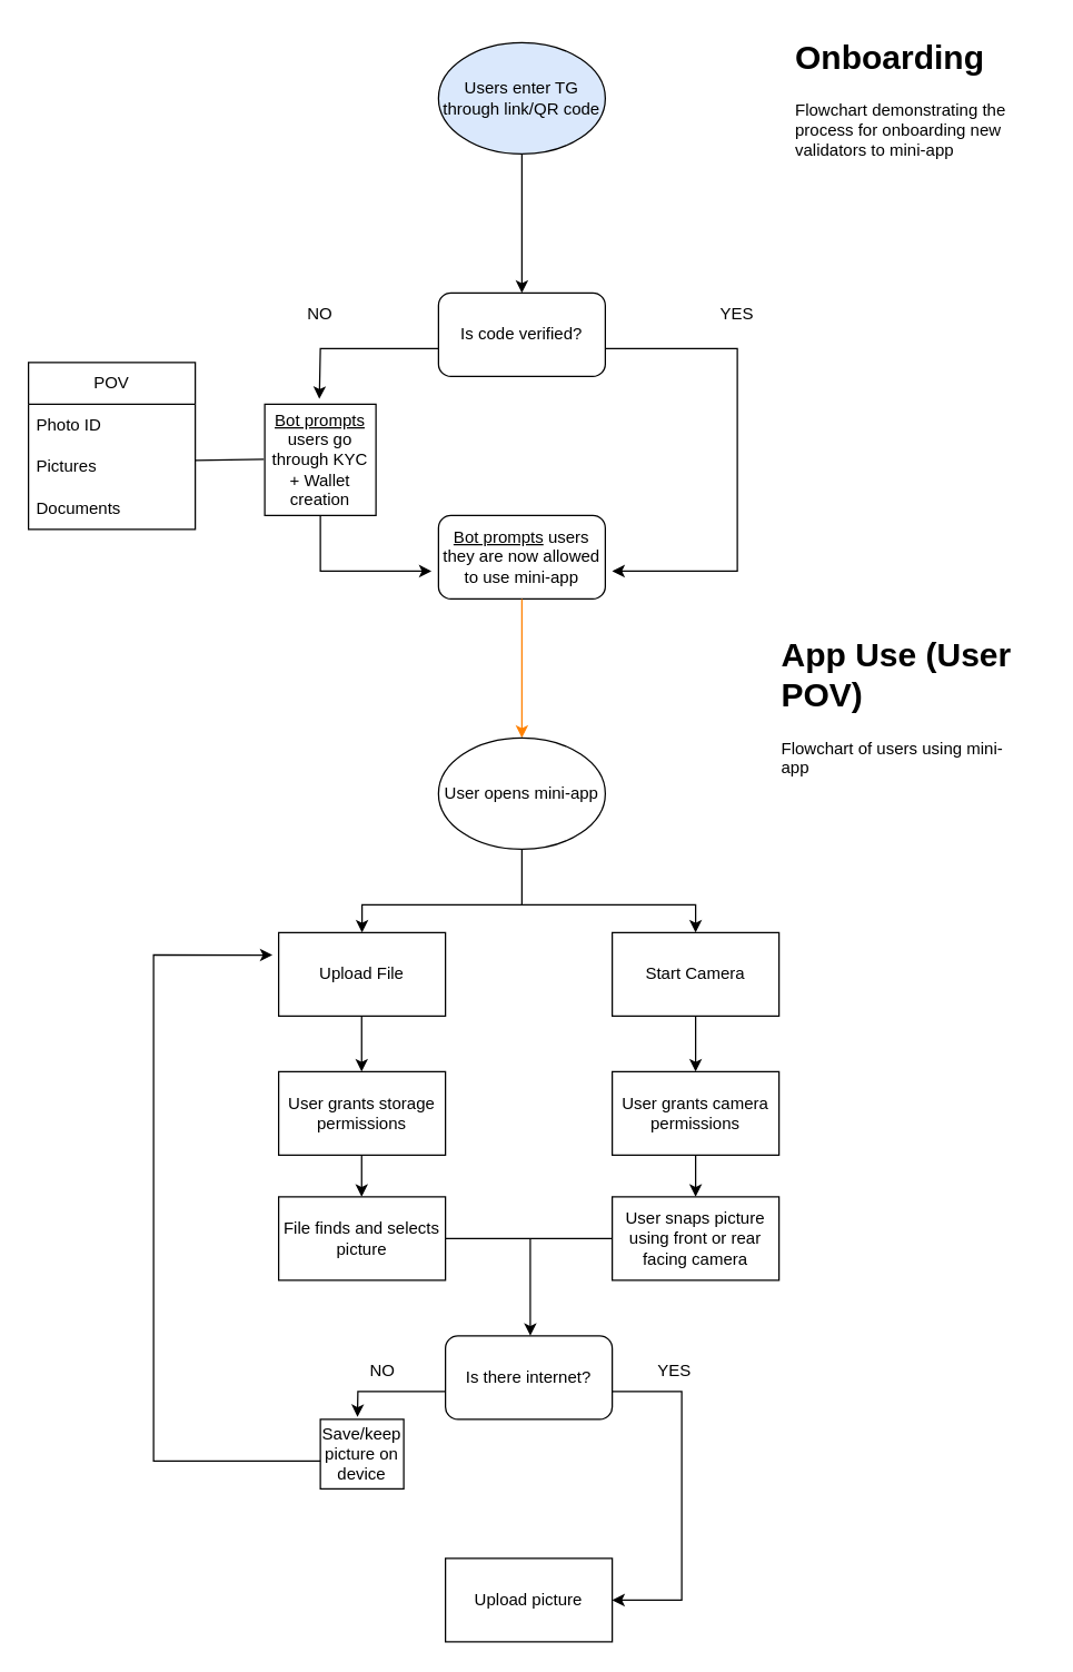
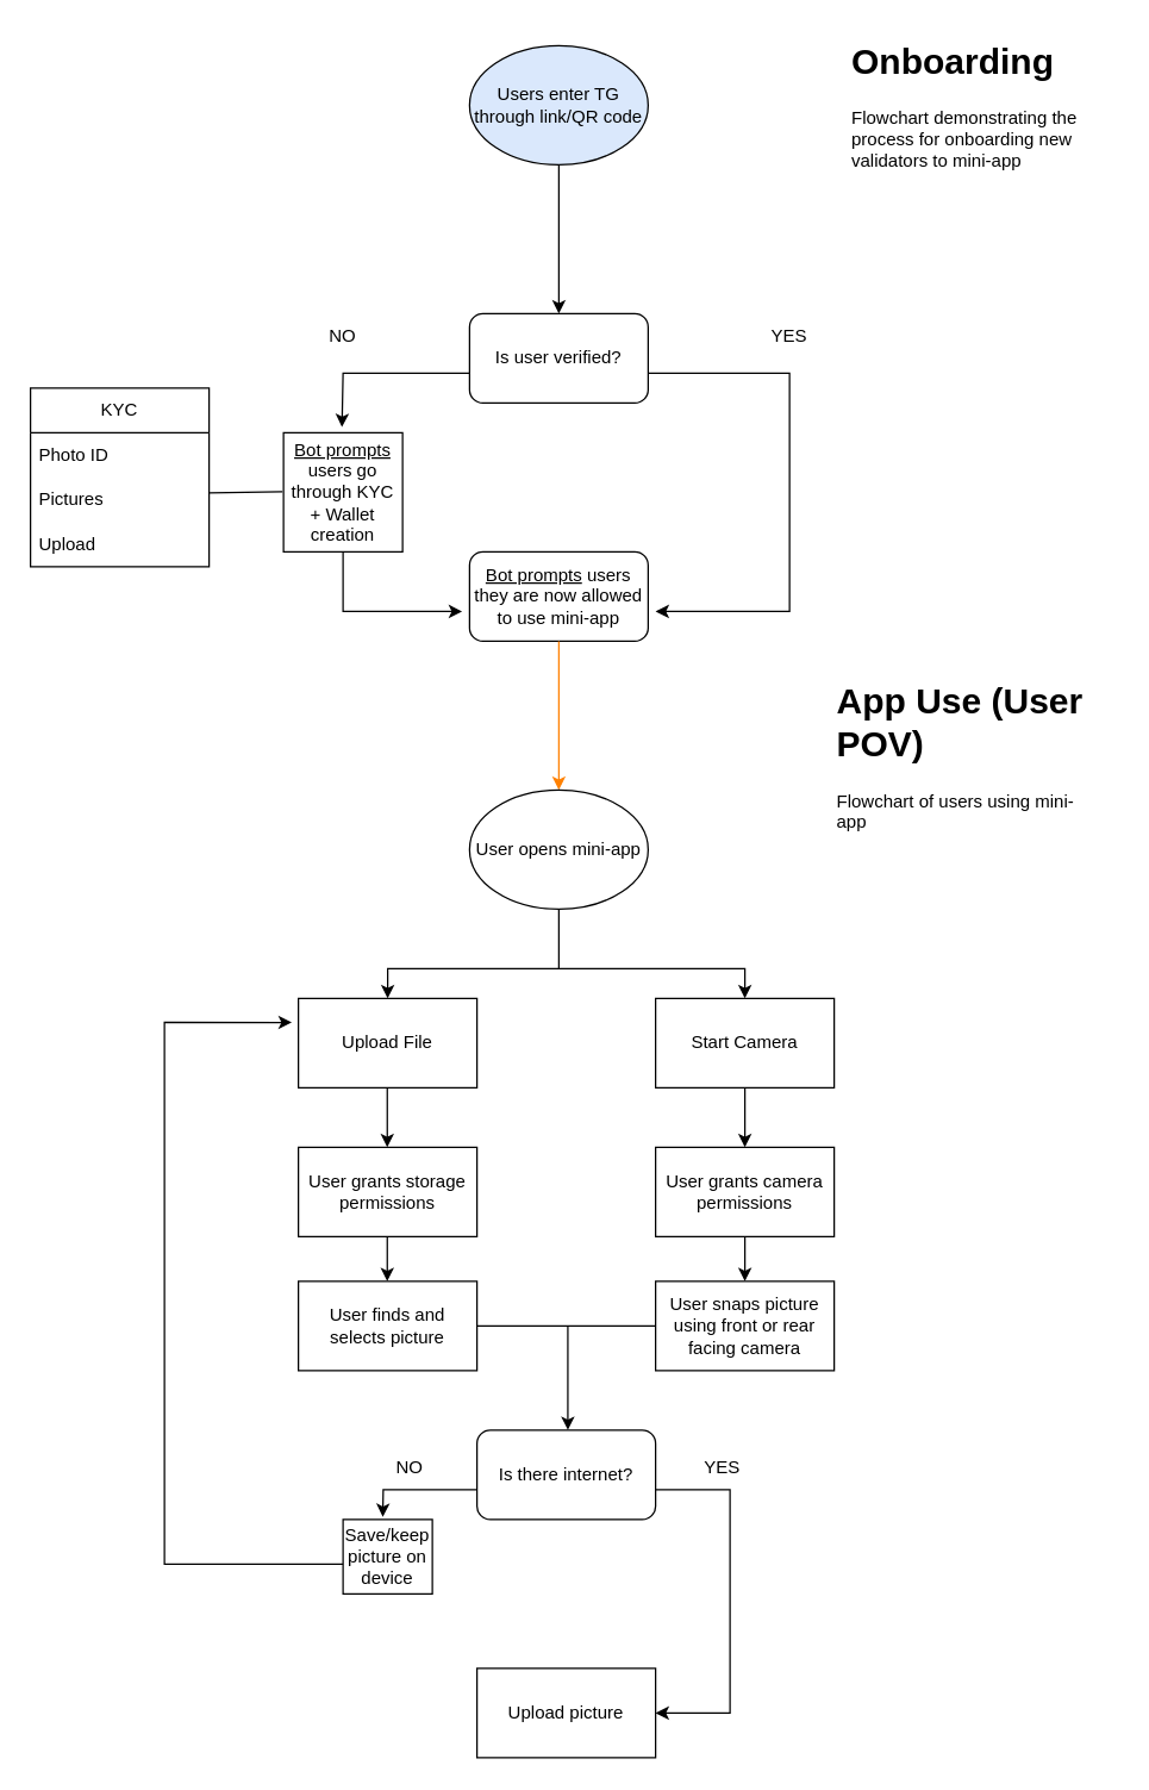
- <mxCell id="4" value="Is code verified?" style="rounded=1;whiteSpace=wrap;html=1;" parent="1" vertex="1"><mxGeometry x="315" y="210" width="120" height="60" as="geometry" /></mxCell>
+ <mxCell id="4" value="Is user verified?" style="rounded=1;whiteSpace=wrap;html=1;" parent="1" vertex="1"><mxGeometry x="315" y="210" width="120" height="60" as="geometry" /></mxCell>
- <mxCell id="10" value="POV" style="swimlane;fontStyle=0;childLayout=stackLayout;horizontal=1;startSize=30;horizontalStack=0;resizeParent=1;resizeParentMax=0;resizeLast=0;collapsible=1;marginBottom=0;whiteSpace=wrap;html=1;" parent="1" vertex="1"><mxGeometry x="20" y="260" width="120" height="120" as="geometry" /></mxCell>
+ <mxCell id="10" value="KYC" style="swimlane;fontStyle=0;childLayout=stackLayout;horizontal=1;startSize=30;horizontalStack=0;resizeParent=1;resizeParentMax=0;resizeLast=0;collapsible=1;marginBottom=0;whiteSpace=wrap;html=1;" parent="1" vertex="1"><mxGeometry x="20" y="260" width="120" height="120" as="geometry" /></mxCell>
- <mxCell id="13" value="Documents" style="text;strokeColor=none;fillColor=none;align=left;verticalAlign=middle;spacingLeft=4;spacingRight=4;overflow=hidden;points=[[0,0.5],[1,0.5]];portConstraint=eastwest;rotatable=0;whiteSpace=wrap;html=1;" parent="10" vertex="1"><mxGeometry y="90" width="120" height="30" as="geometry" /></mxCell>
+ <mxCell id="13" value="Upload" style="text;strokeColor=none;fillColor=none;align=left;verticalAlign=middle;spacingLeft=4;spacingRight=4;overflow=hidden;points=[[0,0.5],[1,0.5]];portConstraint=eastwest;rotatable=0;whiteSpace=wrap;html=1;" parent="10" vertex="1"><mxGeometry y="90" width="120" height="30" as="geometry" /></mxCell>
- <mxCell id="37" value="File finds and selects picture" style="rounded=0;whiteSpace=wrap;html=1;" vertex="1" parent="1"><mxGeometry x="200" y="860" width="120" height="60" as="geometry" /></mxCell>
+ <mxCell id="37" value="User finds and selects picture" style="rounded=0;whiteSpace=wrap;html=1;" vertex="1" parent="1"><mxGeometry x="200" y="860" width="120" height="60" as="geometry" /></mxCell>
